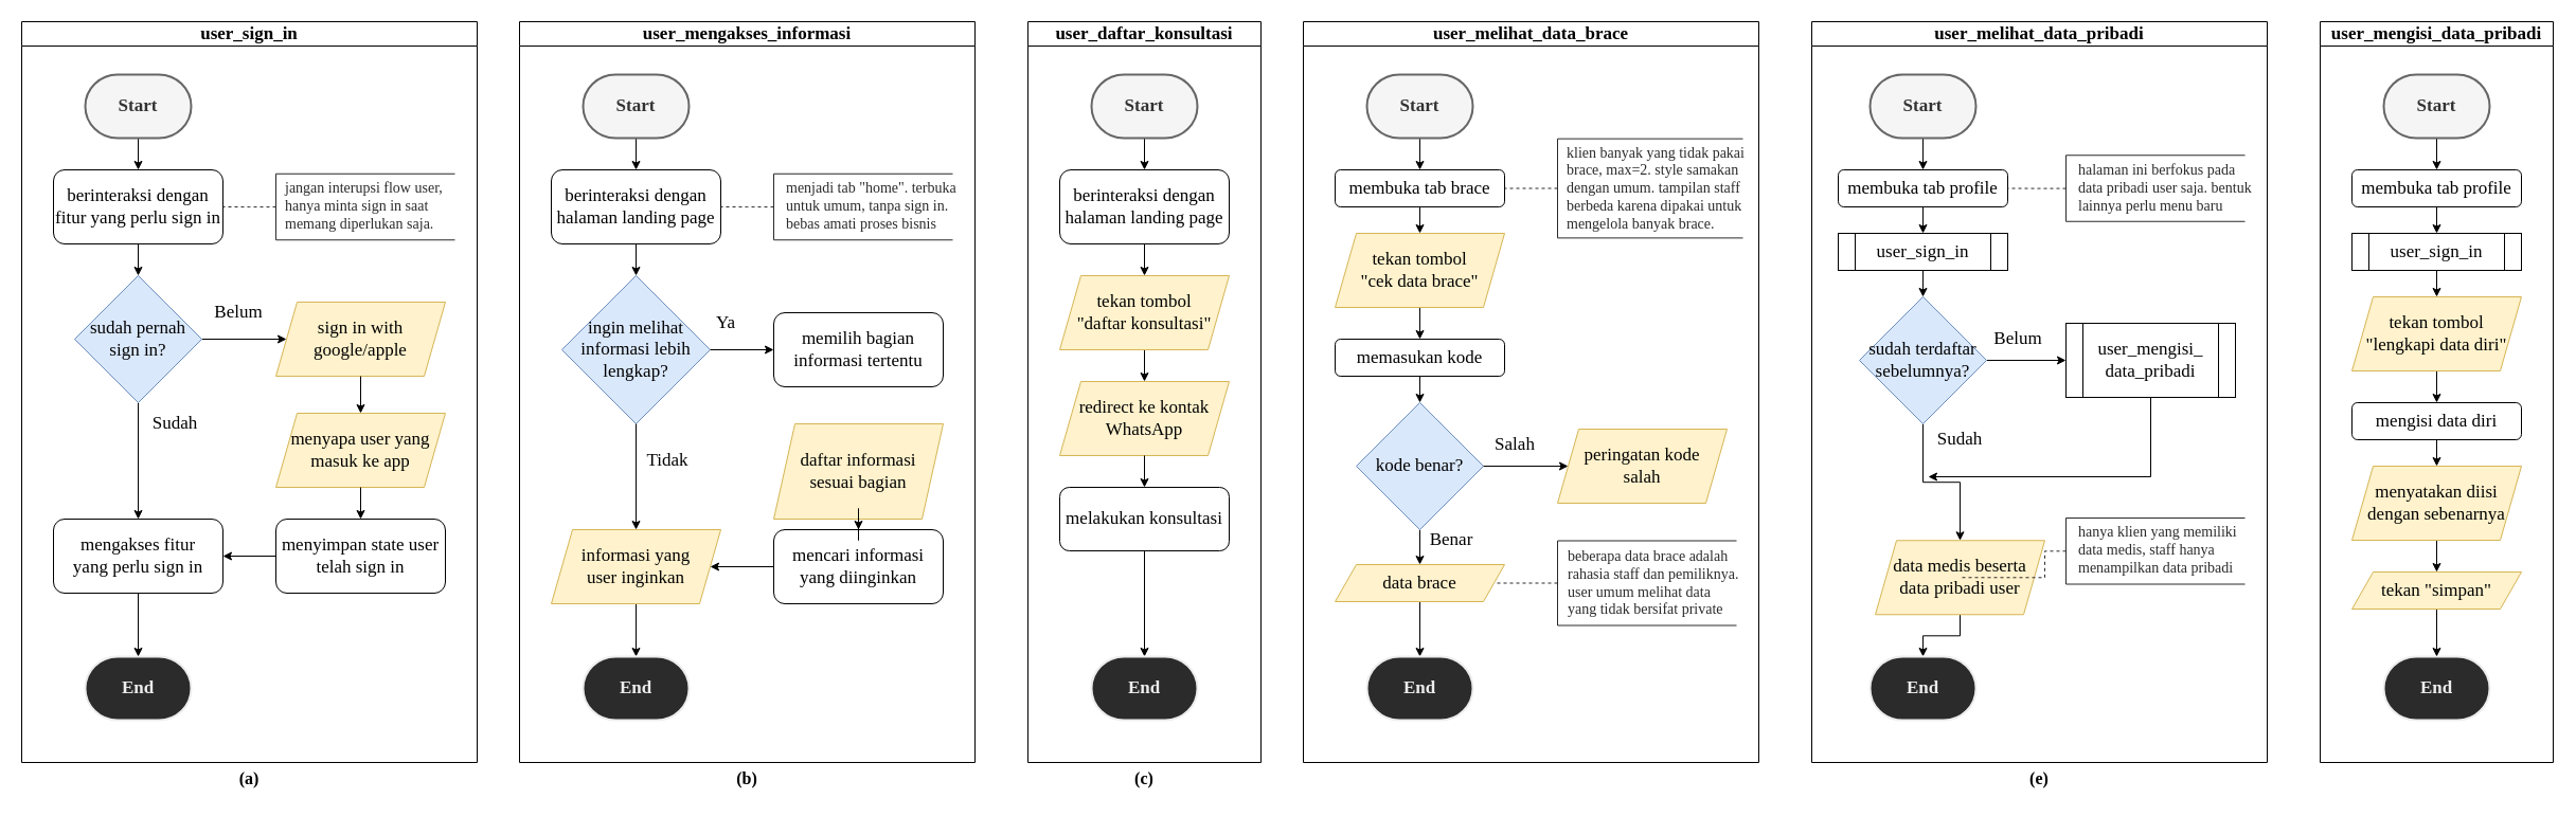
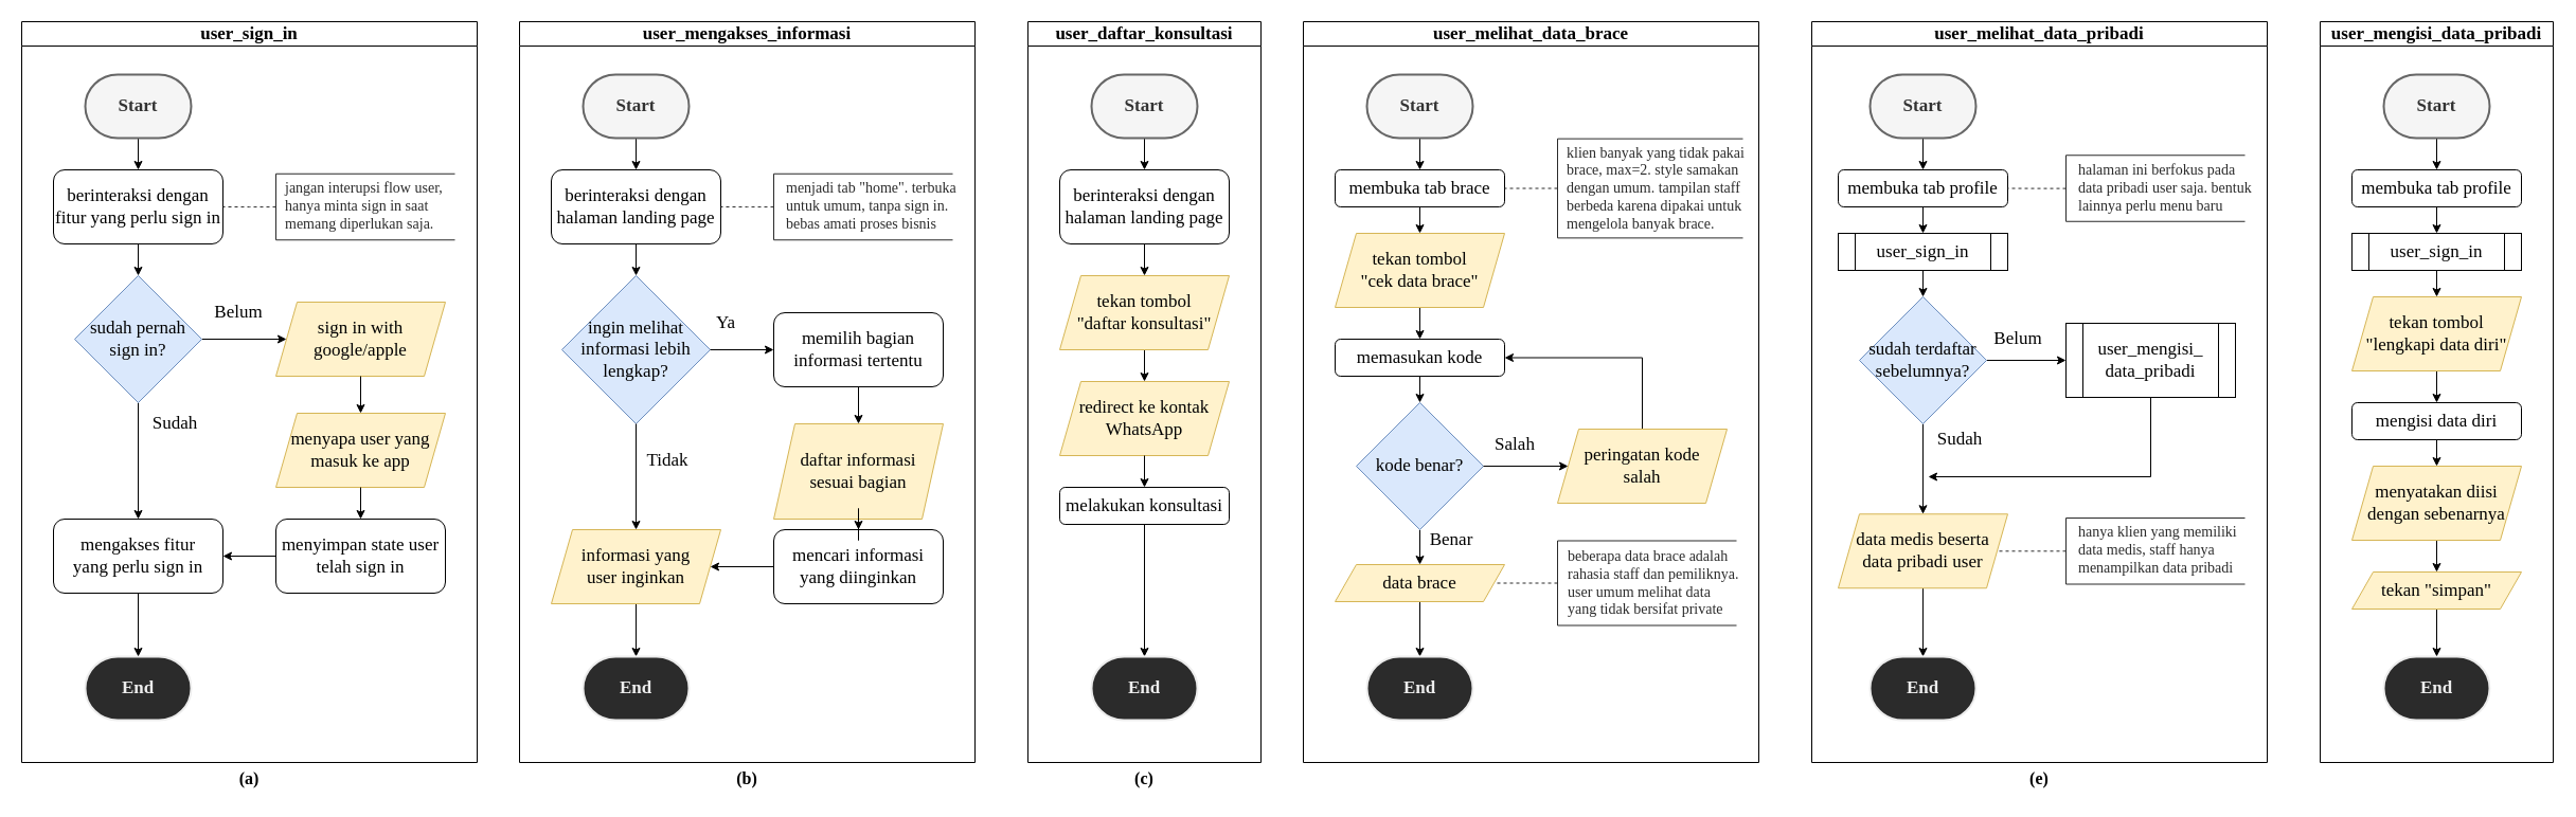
+ <mxCell id="66" style="edgeStyle=orthogonalEdgeStyle;rounded=0;orthogonalLoop=1;jettySize=auto;html=1;entryX=1;entryY=0.5;entryDx=0;entryDy=0;" parent="58" source="67" target="79" edge="1"><mxGeometry relative="1" as="geometry"><Array as="points"><mxPoint x="320" y="318" /></Array></mxGeometry></mxCell>
+ <mxCell id="35" value="" style="edgeStyle=orthogonalEdgeStyle;rounded=0;orthogonalLoop=1;jettySize=auto;html=1;fontSize=17;fontFamily=Times New Roman;" parent="24" source="36" target="34" edge="1"><mxGeometry relative="1" as="geometry" /></mxCell>
- <mxCell id="51" value="melakukan konsultasi" style="rounded=1;whiteSpace=wrap;html=1;fontSize=17;glass=0;strokeWidth=1;shadow=0;fontFamily=Times New Roman;" parent="46" vertex="1"><mxGeometry x="30" y="440" width="160" height="60" as="geometry" /></mxCell>
+ <mxCell id="51" value="melakukan konsultasi" style="rounded=1;whiteSpace=wrap;html=1;fontSize=17;glass=0;strokeWidth=1;shadow=0;fontFamily=Times New Roman;" parent="46" vertex="1"><mxGeometry x="30" y="440" width="160" height="35" as="geometry" /></mxCell>
- <mxCell id="101" value="data medis beserta &lt;br style=&quot;font-size: 17px;&quot;&gt;data pribadi user" style="shape=parallelogram;perimeter=parallelogramPerimeter;whiteSpace=wrap;html=1;fixedSize=1;strokeWidth=1;fillColor=#fff2cc;strokeColor=#d6b656;fontSize=17;fontFamily=Times New Roman;" parent="99" vertex="1"><mxGeometry x="60" y="490.25" width="160" height="70" as="geometry" /></mxCell>
+ <mxCell id="101" value="data medis beserta &lt;br style=&quot;font-size: 17px;&quot;&gt;data pribadi user" style="shape=parallelogram;perimeter=parallelogramPerimeter;whiteSpace=wrap;html=1;fixedSize=1;strokeWidth=1;fillColor=#fff2cc;strokeColor=#d6b656;fontSize=17;fontFamily=Times New Roman;" parent="99" vertex="1"><mxGeometry x="25" y="465.25" width="160" height="70" as="geometry" /></mxCell>
